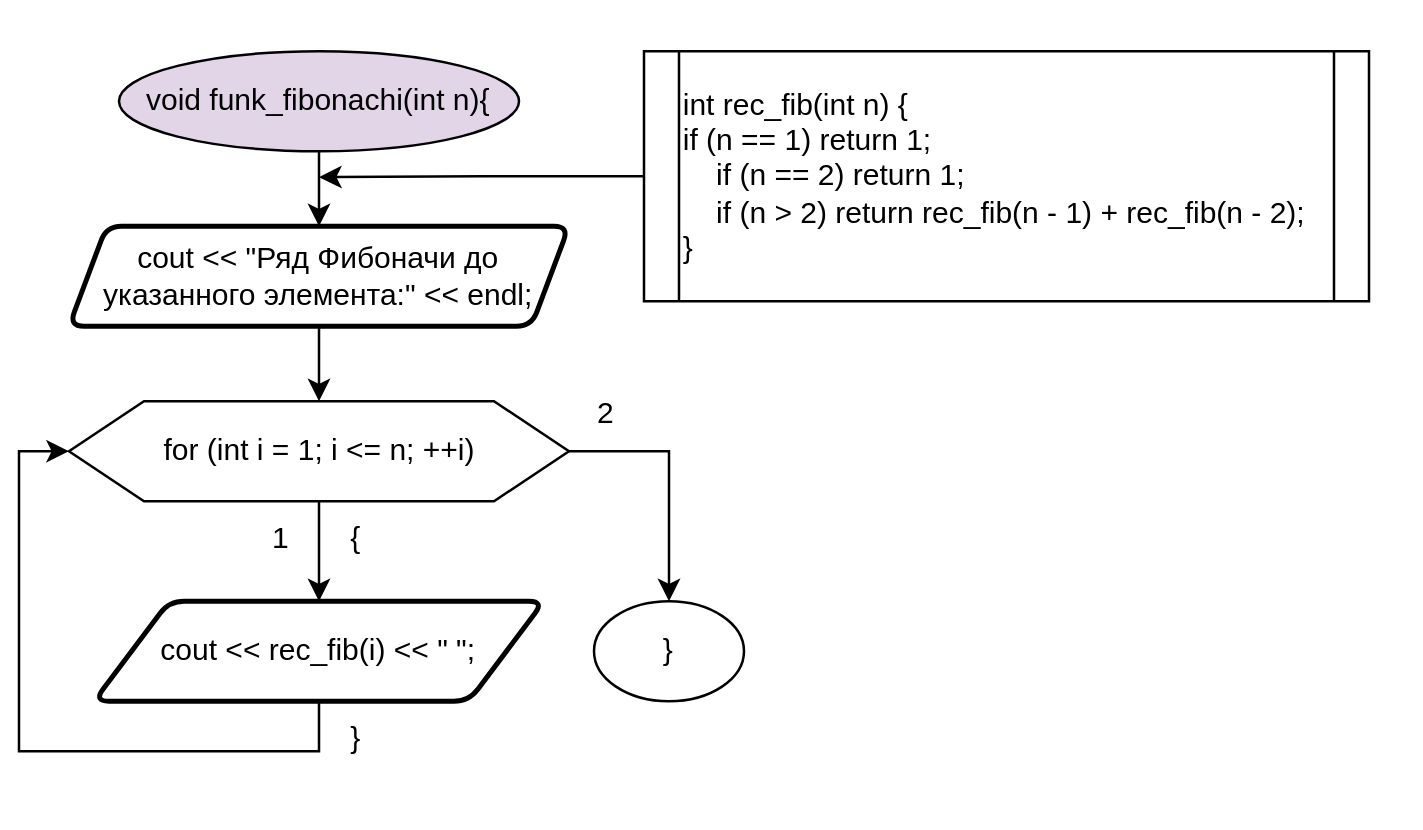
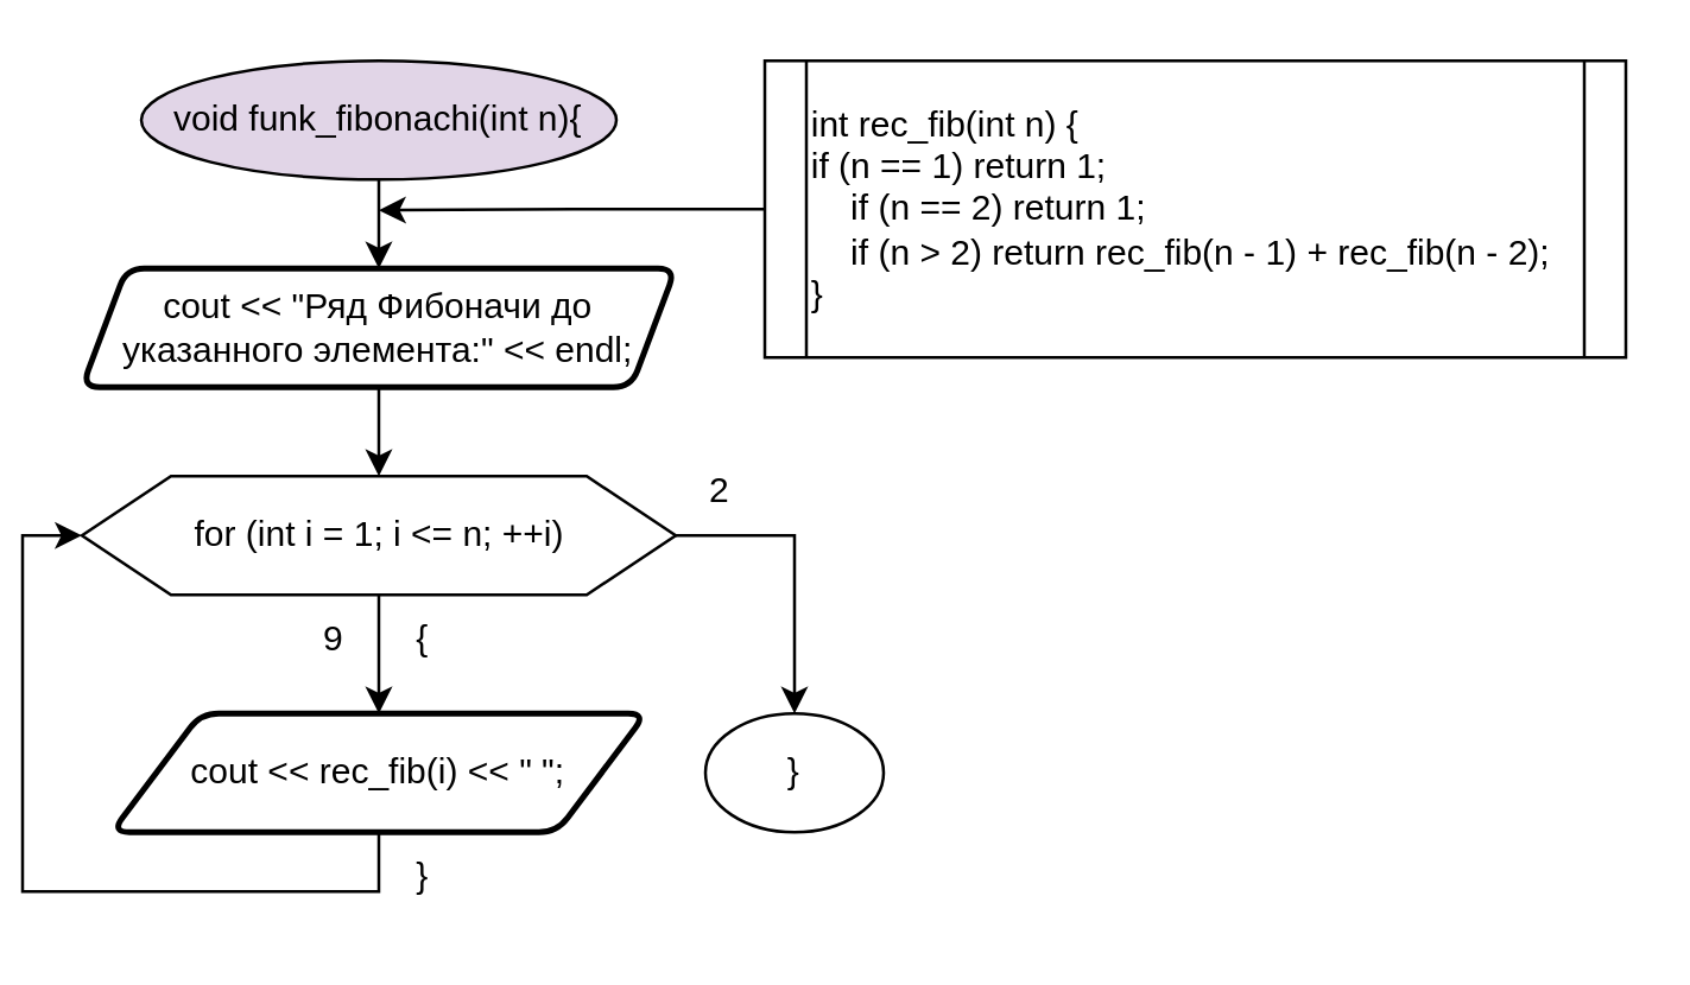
- <mxCell id="9" value="1" style="text;html=1;strokeColor=none;fillColor=none;align=center;verticalAlign=middle;whiteSpace=wrap;rounded=0;" vertex="1" parent="1"><mxGeometry x="90" y="200" width="30" height="30" as="geometry" /></mxCell>
+ <mxCell id="9" value="9" style="text;html=1;strokeColor=none;fillColor=none;align=center;verticalAlign=middle;whiteSpace=wrap;rounded=0;" vertex="1" parent="1"><mxGeometry x="90" y="200" width="30" height="30" as="geometry" /></mxCell>
